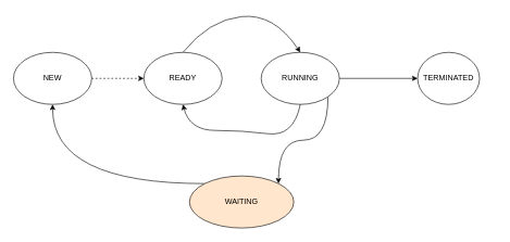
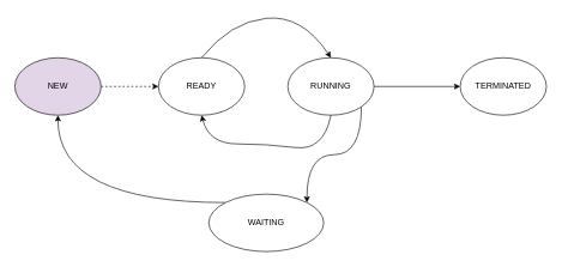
- <mxCell id="3" value="NEW" style="ellipse;whiteSpace=wrap;html=1;" vertex="1" parent="1"><mxGeometry x="20" y="80" width="120" height="80" as="geometry" /></mxCell>
+ <mxCell id="3" value="NEW" style="ellipse;whiteSpace=wrap;html=1;fillColor=#e1d5e7;" vertex="1" parent="1"><mxGeometry x="20" y="80" width="120" height="80" as="geometry" /></mxCell>
- <mxCell id="9" value="TERMINATED" style="ellipse;whiteSpace=wrap;html=1;" vertex="1" parent="1"><mxGeometry x="640" y="80" width="95" height="80" as="geometry" /></mxCell>
+ <mxCell id="9" value="TERMINATED" style="ellipse;whiteSpace=wrap;html=1;" vertex="1" parent="1"><mxGeometry x="640" y="80" width="120" height="80" as="geometry" /></mxCell>
- <mxCell id="8" value="WAITING" style="ellipse;whiteSpace=wrap;html=1;fillColor=#ffe6cc;" vertex="1" parent="1"><mxGeometry x="290" y="270" width="160" height="80" as="geometry" /></mxCell>
+ <mxCell id="8" value="WAITING" style="ellipse;whiteSpace=wrap;html=1;" vertex="1" parent="1"><mxGeometry x="290" y="270" width="160" height="80" as="geometry" /></mxCell>
